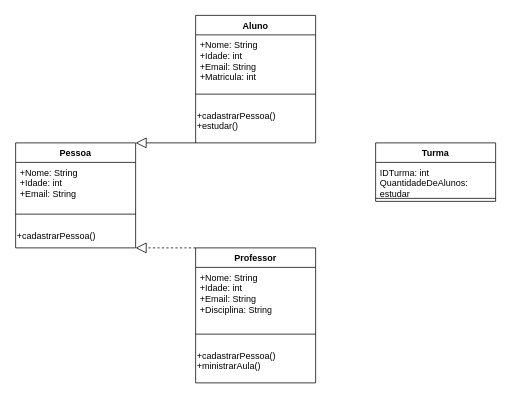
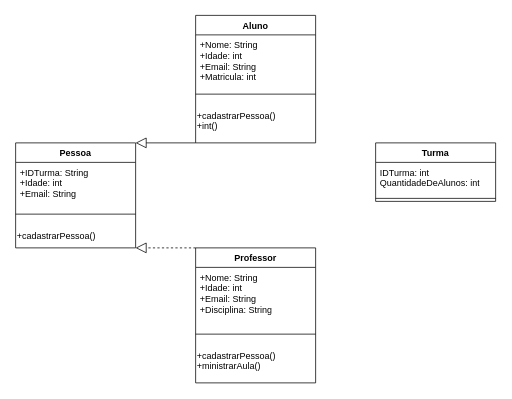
- <mxCell id="5" value="&lt;span style=&quot;color: rgb(0, 0, 0); font-family: Helvetica; font-size: 12px; font-style: normal; font-variant-ligatures: normal; font-variant-caps: normal; font-weight: 400; letter-spacing: normal; orphans: 2; text-align: center; text-indent: 0px; text-transform: none; widows: 2; word-spacing: 0px; -webkit-text-stroke-width: 0px; white-space: nowrap; text-decoration-thickness: initial; text-decoration-style: initial; text-decoration-color: initial; float: none; display: inline !important;&quot;&gt;+cadastrarPessoa()&lt;/span&gt;&lt;div&gt;&lt;span style=&quot;color: rgb(0, 0, 0); font-family: Helvetica; font-size: 12px; font-style: normal; font-variant-ligatures: normal; font-variant-caps: normal; font-weight: 400; letter-spacing: normal; orphans: 2; text-align: center; text-indent: 0px; text-transform: none; widows: 2; word-spacing: 0px; -webkit-text-stroke-width: 0px; white-space: nowrap; text-decoration-thickness: initial; text-decoration-style: initial; text-decoration-color: initial; float: none; display: inline !important;&quot;&gt;+estudar()&lt;/span&gt;&lt;/div&gt;" style="text;whiteSpace=wrap;html=1;" parent="2" vertex="1"><mxGeometry y="120" width="160" height="50" as="geometry" /></mxCell>
+ <mxCell id="5" value="&lt;span style=&quot;color: rgb(0, 0, 0); font-family: Helvetica; font-size: 12px; font-style: normal; font-variant-ligatures: normal; font-variant-caps: normal; font-weight: 400; letter-spacing: normal; orphans: 2; text-align: center; text-indent: 0px; text-transform: none; widows: 2; word-spacing: 0px; -webkit-text-stroke-width: 0px; white-space: nowrap; text-decoration-thickness: initial; text-decoration-style: initial; text-decoration-color: initial; float: none; display: inline !important;&quot;&gt;+cadastrarPessoa()&lt;/span&gt;&lt;div&gt;&lt;span style=&quot;color: rgb(0, 0, 0); font-family: Helvetica; font-size: 12px; font-style: normal; font-variant-ligatures: normal; font-variant-caps: normal; font-weight: 400; letter-spacing: normal; orphans: 2; text-align: center; text-indent: 0px; text-transform: none; widows: 2; word-spacing: 0px; -webkit-text-stroke-width: 0px; white-space: nowrap; text-decoration-thickness: initial; text-decoration-style: initial; text-decoration-color: initial; float: none; display: inline !important;&quot;&gt;+int()&lt;/span&gt;&lt;/div&gt;" style="text;whiteSpace=wrap;html=1;" parent="2" vertex="1"><mxGeometry y="120" width="160" height="50" as="geometry" /></mxCell>
- <mxCell id="10" value="+Nome: String&lt;div&gt;+Idade: int&lt;/div&gt;&lt;div&gt;+Email: String&lt;/div&gt;" style="text;strokeColor=none;fillColor=none;align=left;verticalAlign=top;spacingLeft=4;spacingRight=4;overflow=hidden;rotatable=0;points=[[0,0.5],[1,0.5]];portConstraint=eastwest;whiteSpace=wrap;html=1;" parent="9" vertex="1"><mxGeometry y="26" width="160" height="54" as="geometry" /></mxCell>
+ <mxCell id="10" value="+IDTurma: String&lt;div&gt;+Idade: int&lt;/div&gt;&lt;div&gt;+Email: String&lt;/div&gt;" style="text;strokeColor=none;fillColor=none;align=left;verticalAlign=top;spacingLeft=4;spacingRight=4;overflow=hidden;rotatable=0;points=[[0,0.5],[1,0.5]];portConstraint=eastwest;whiteSpace=wrap;html=1;" parent="9" vertex="1"><mxGeometry y="26" width="160" height="54" as="geometry" /></mxCell>
- <mxCell id="7" value="IDTurma: int&lt;div&gt;QuantidadeDeAlunos: estudar&lt;/div&gt;" style="text;strokeColor=none;fillColor=none;align=left;verticalAlign=top;spacingLeft=4;spacingRight=4;overflow=hidden;rotatable=0;points=[[0,0.5],[1,0.5]];portConstraint=eastwest;whiteSpace=wrap;html=1;" parent="6" vertex="1"><mxGeometry y="26" width="160" height="44" as="geometry" /></mxCell>
+ <mxCell id="7" value="IDTurma: int&lt;div&gt;QuantidadeDeAlunos: int&lt;/div&gt;" style="text;strokeColor=none;fillColor=none;align=left;verticalAlign=top;spacingLeft=4;spacingRight=4;overflow=hidden;rotatable=0;points=[[0,0.5],[1,0.5]];portConstraint=eastwest;whiteSpace=wrap;html=1;" parent="6" vertex="1"><mxGeometry y="26" width="160" height="44" as="geometry" /></mxCell>
